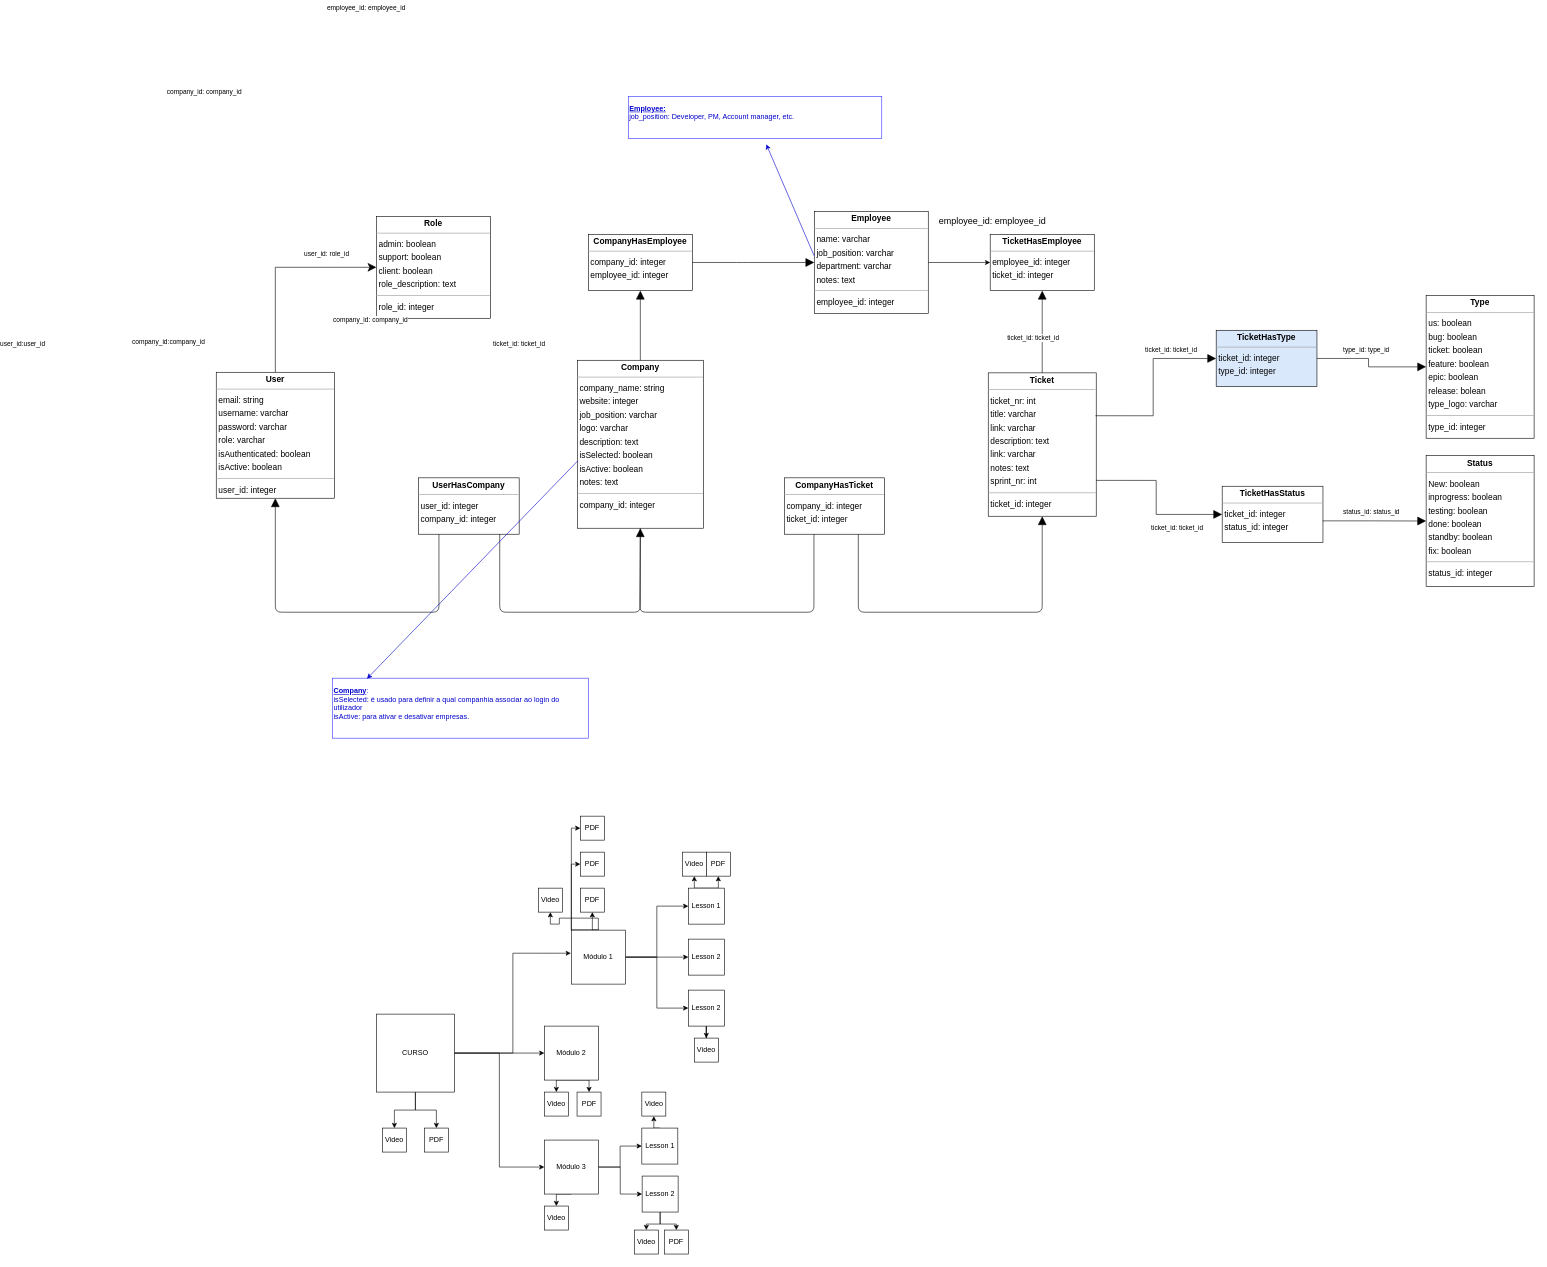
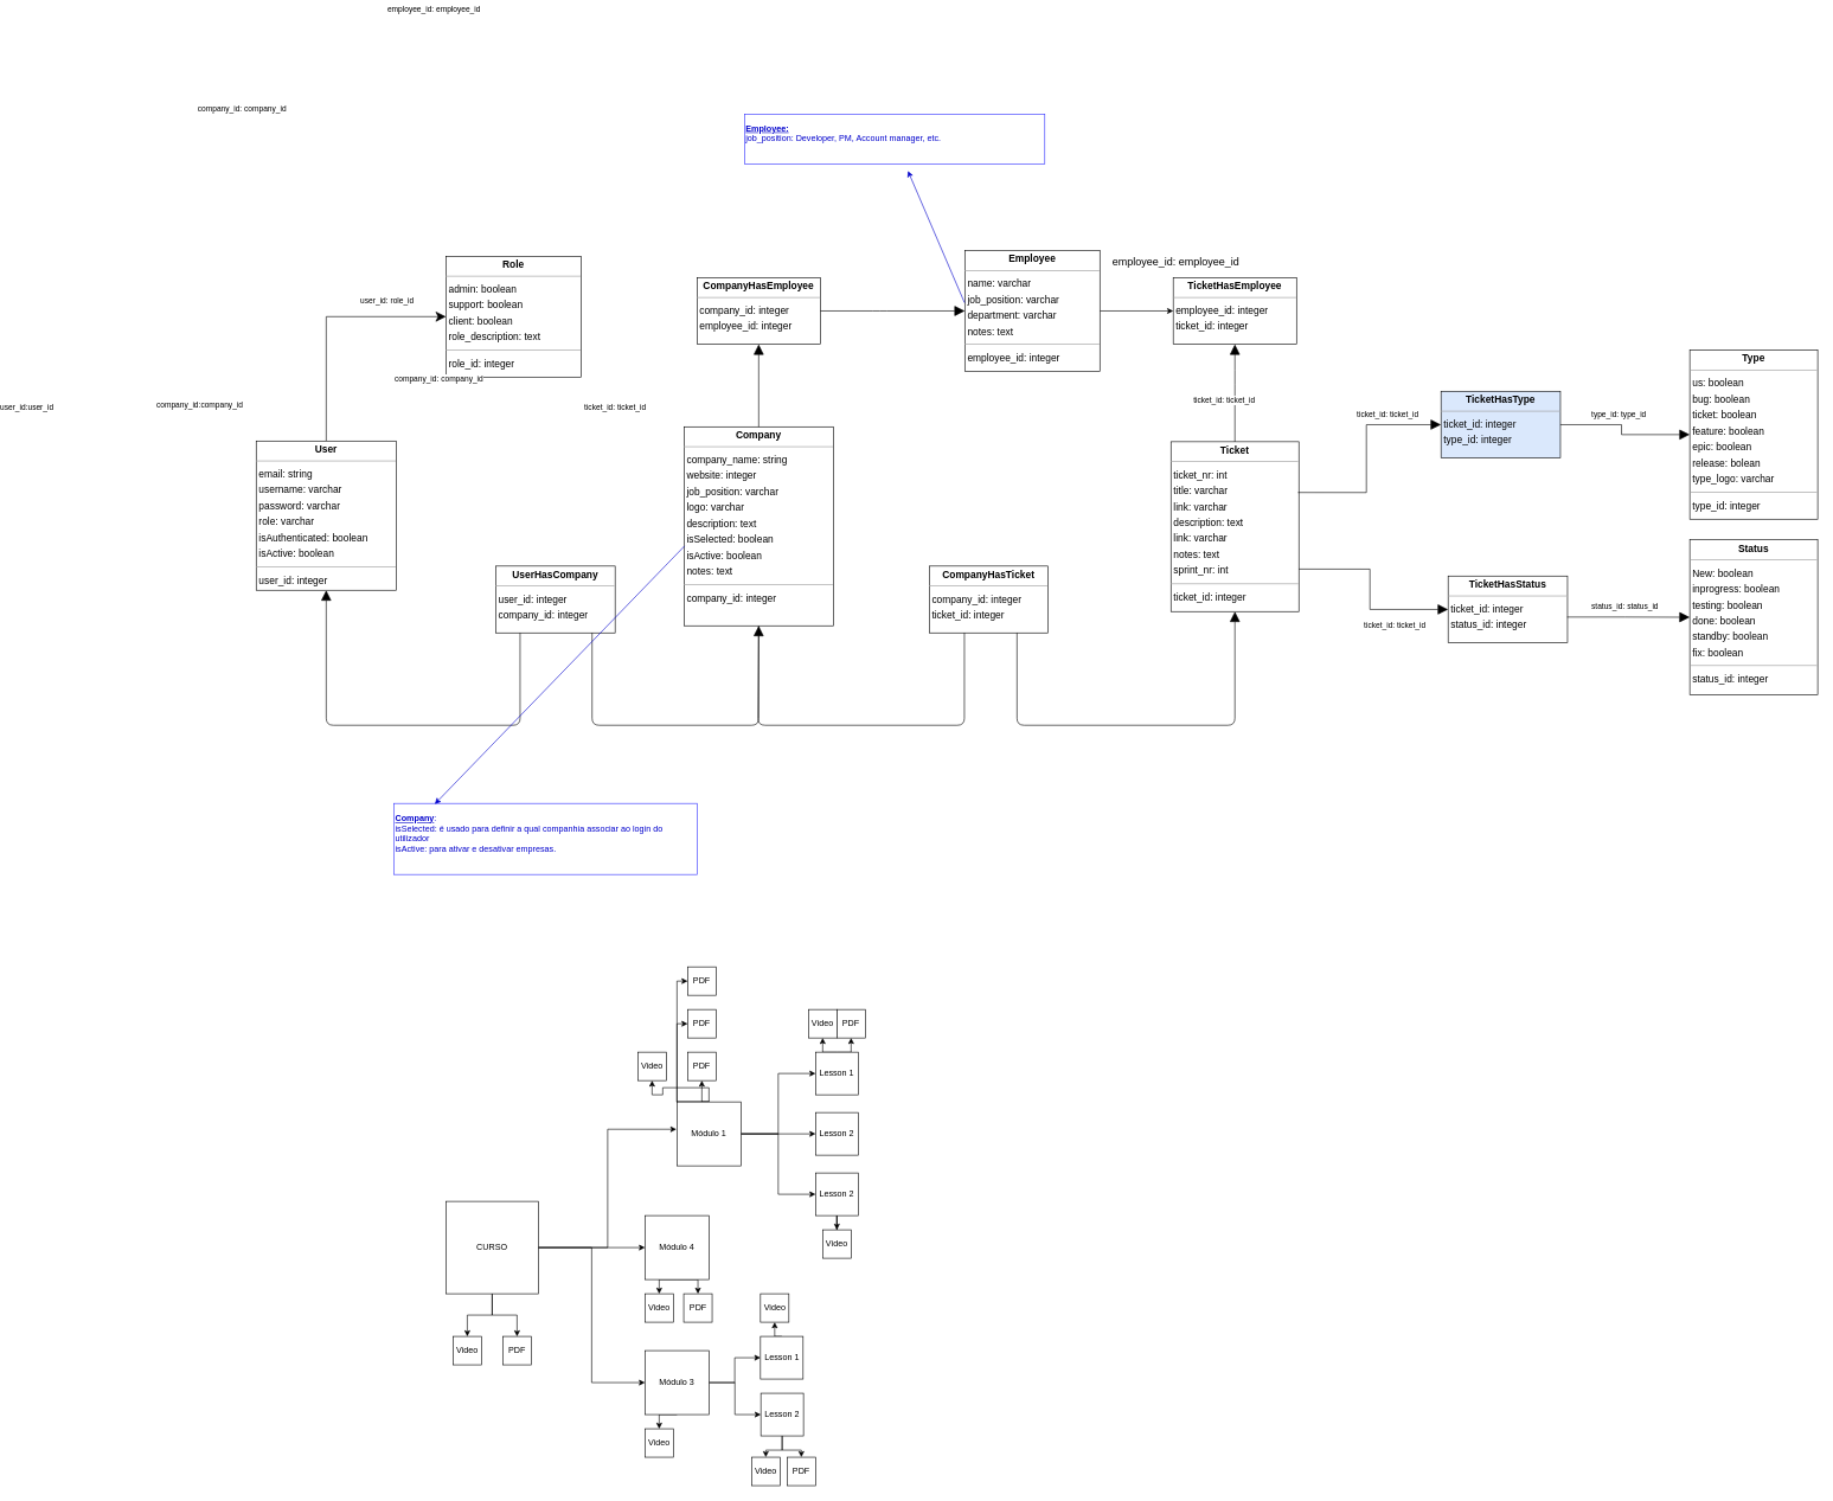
- <mxCell id="38" value="Módulo 2" style="whiteSpace=wrap;html=1;aspect=fixed;" parent="1" vertex="1"><mxGeometry x="567" y="1570" width="90" height="90" as="geometry" /></mxCell>
+ <mxCell id="38" value="Módulo 4" style="whiteSpace=wrap;html=1;aspect=fixed;" parent="1" vertex="1"><mxGeometry x="567" y="1570" width="90" height="90" as="geometry" /></mxCell>
